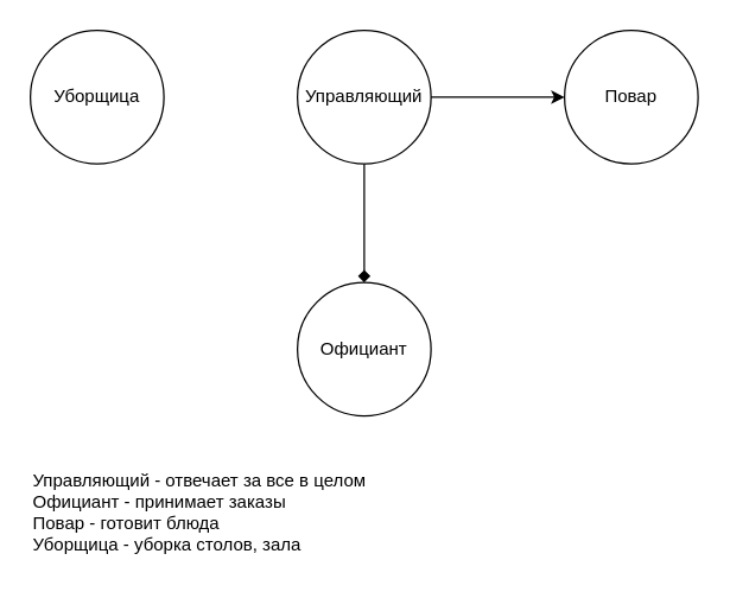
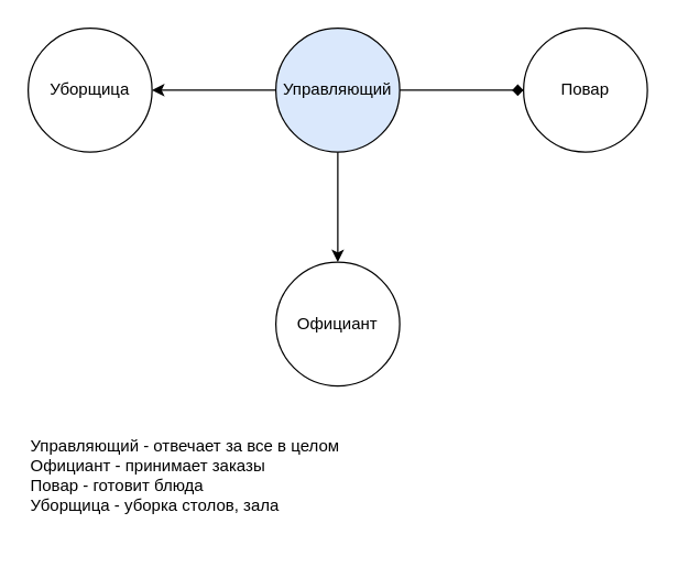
+ <mxCell id="8" value="" style="endArrow=classic;html=1;exitX=0;exitY=0.5;exitDx=0;exitDy=0;" edge="1" parent="1" source="2" target="5"><mxGeometry width="50" height="50" relative="1" as="geometry"><mxPoint x="230" y="370" as="sourcePoint" /><mxPoint x="280" y="320" as="targetPoint" /></mxGeometry></mxCell>
- <mxCell id="2" value="Управляющий" style="ellipse;whiteSpace=wrap;html=1;aspect=fixed;" vertex="1" parent="1"><mxGeometry x="200" y="20" width="90" height="90" as="geometry" /></mxCell>
+ <mxCell id="2" value="Управляющий" style="ellipse;whiteSpace=wrap;html=1;aspect=fixed;fillColor=#dae8fc;" vertex="1" parent="1"><mxGeometry x="200" y="20" width="90" height="90" as="geometry" /></mxCell>
- <mxCell id="7" value="" style="endArrow=classic;html=1;exitX=1;exitY=0.5;exitDx=0;exitDy=0;entryX=0;entryY=0.5;entryDx=0;entryDy=0;" edge="1" parent="1" source="2" target="3"><mxGeometry width="50" height="50" relative="1" as="geometry"><mxPoint x="230" y="370" as="sourcePoint" /><mxPoint x="280" y="320" as="targetPoint" /></mxGeometry></mxCell>
+ <mxCell id="7" value="" style="endArrow=diamond;html=1;exitX=1;exitY=0.5;exitDx=0;exitDy=0;entryX=0;entryY=0.5;entryDx=0;entryDy=0;" edge="1" parent="1" source="2" target="3"><mxGeometry width="50" height="50" relative="1" as="geometry"><mxPoint x="230" y="370" as="sourcePoint" /><mxPoint x="280" y="320" as="targetPoint" /></mxGeometry></mxCell>
- <mxCell id="6" value="" style="endArrow=diamond;html=1;exitX=0.5;exitY=1;exitDx=0;exitDy=0;entryX=0.5;entryY=0;entryDx=0;entryDy=0;" edge="1" parent="1" source="2" target="4"><mxGeometry width="50" height="50" relative="1" as="geometry"><mxPoint x="230" y="370" as="sourcePoint" /><mxPoint x="280" y="320" as="targetPoint" /></mxGeometry></mxCell>
+ <mxCell id="6" value="" style="endArrow=classic;html=1;exitX=0.5;exitY=1;exitDx=0;exitDy=0;entryX=0.5;entryY=0;entryDx=0;entryDy=0;" edge="1" parent="1" source="2" target="4"><mxGeometry width="50" height="50" relative="1" as="geometry"><mxPoint x="230" y="370" as="sourcePoint" /><mxPoint x="280" y="320" as="targetPoint" /></mxGeometry></mxCell>
